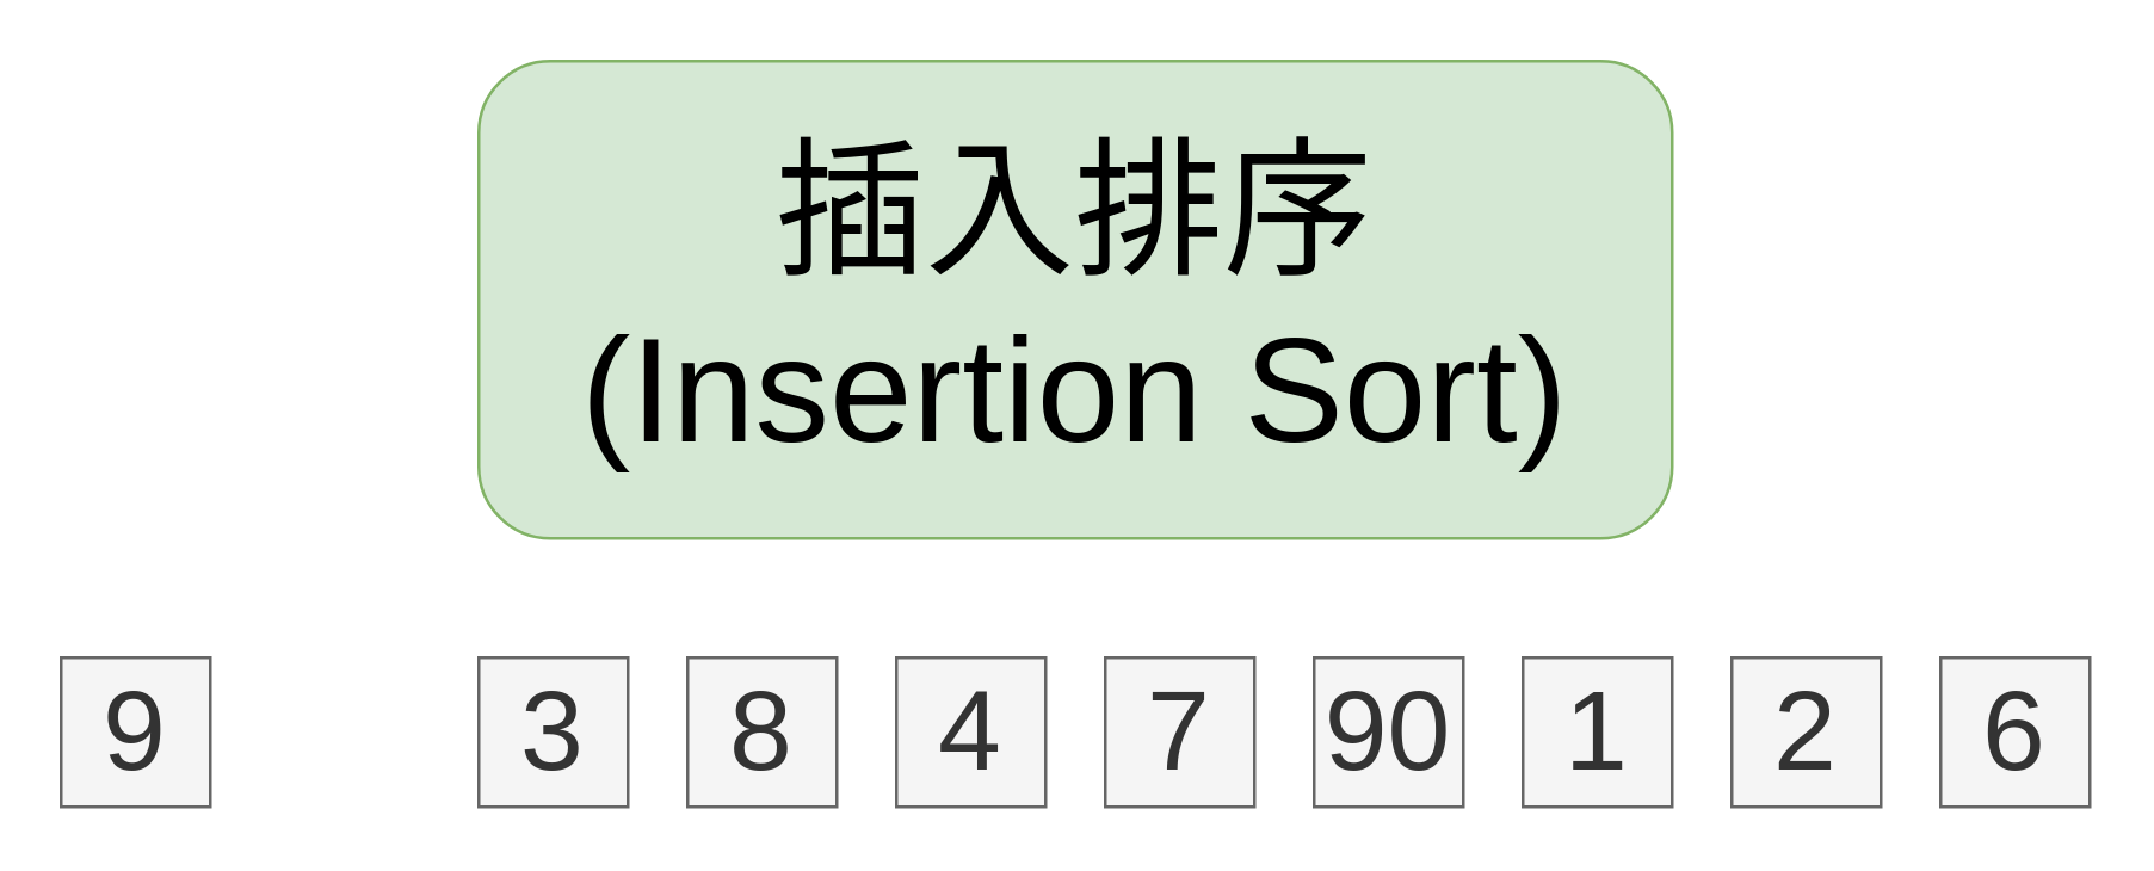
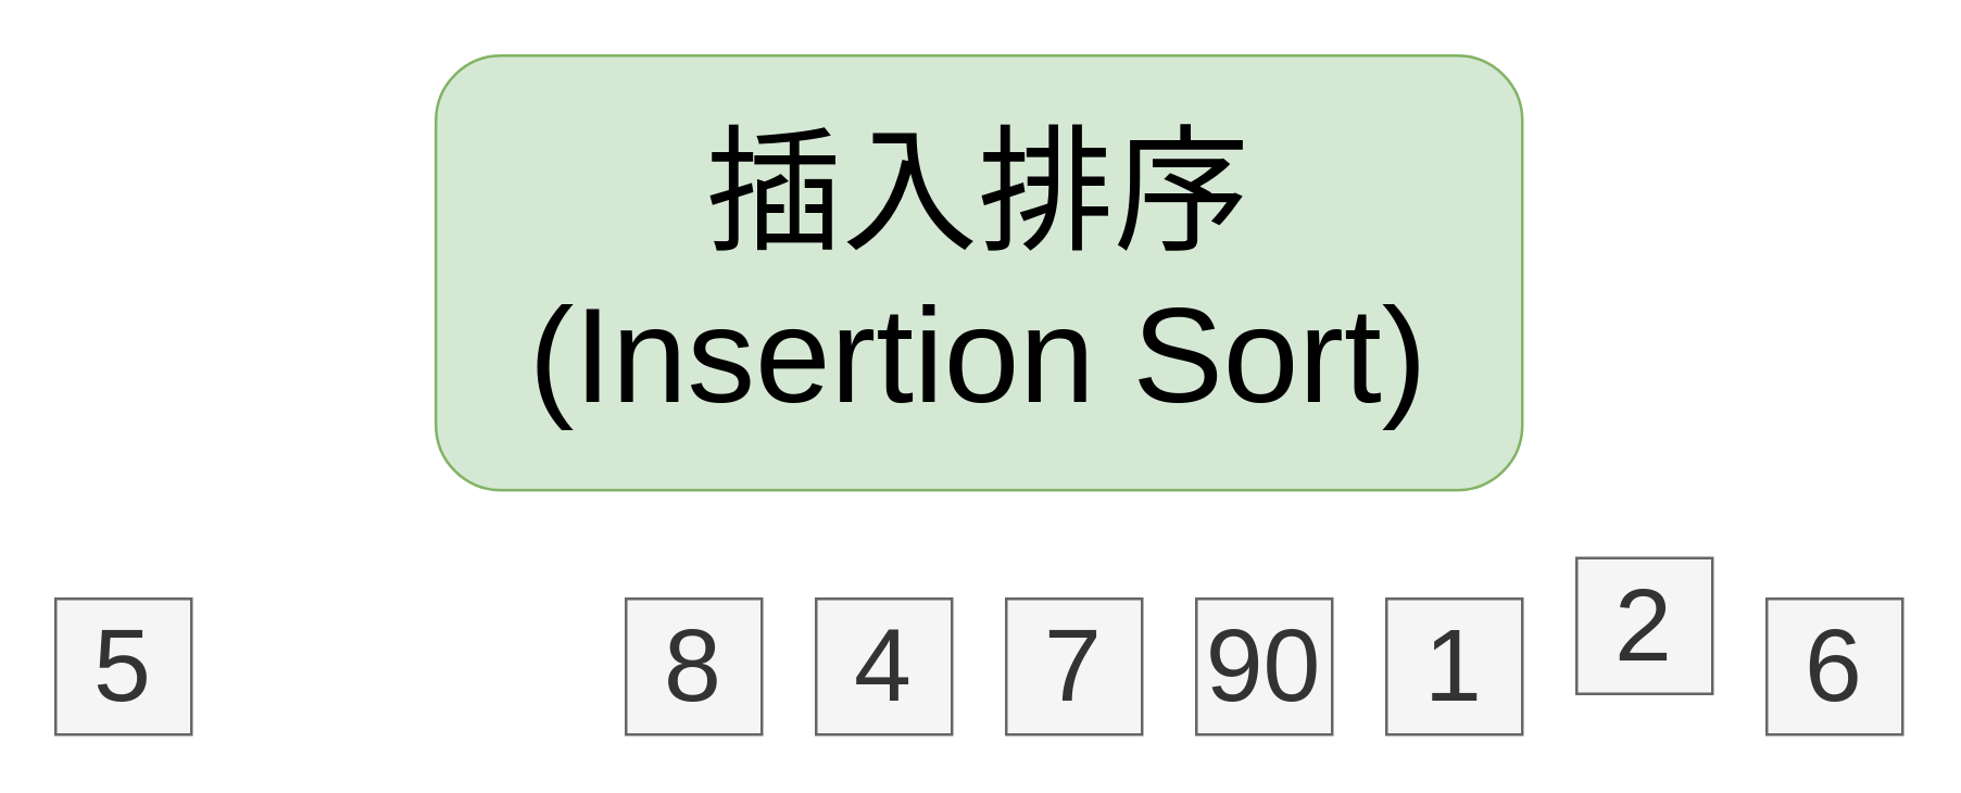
- <mxCell id="3" value="9" style="rounded=0;whiteSpace=wrap;html=1;fontSize=38;fillColor=#f5f5f5;strokeColor=#666666;fontColor=#333333;" parent="1" vertex="1"><mxGeometry x="20" y="220" width="50" height="50" as="geometry" /></mxCell>
+ <mxCell id="3" value="5" style="rounded=0;whiteSpace=wrap;html=1;fontSize=38;fillColor=#f5f5f5;strokeColor=#666666;fontColor=#333333;" parent="1" vertex="1"><mxGeometry x="20" y="220" width="50" height="50" as="geometry" /></mxCell>
- <mxCell id="4" value="3" style="rounded=0;whiteSpace=wrap;html=1;fontSize=38;fillColor=#f5f5f5;strokeColor=#666666;fontColor=#333333;" parent="1" vertex="1"><mxGeometry x="160" y="220" width="50" height="50" as="geometry" /></mxCell>
- <mxCell id="10" value="2" style="rounded=0;whiteSpace=wrap;html=1;fontSize=38;fillColor=#f5f5f5;strokeColor=#666666;fontColor=#333333;" parent="1" vertex="1"><mxGeometry x="580" y="220" width="50" height="50" as="geometry" /></mxCell>
+ <mxCell id="10" value="2" style="rounded=0;whiteSpace=wrap;html=1;fontSize=38;fillColor=#f5f5f5;strokeColor=#666666;fontColor=#333333;" parent="1" vertex="1"><mxGeometry x="580" y="205" width="50" height="50" as="geometry" /></mxCell>
